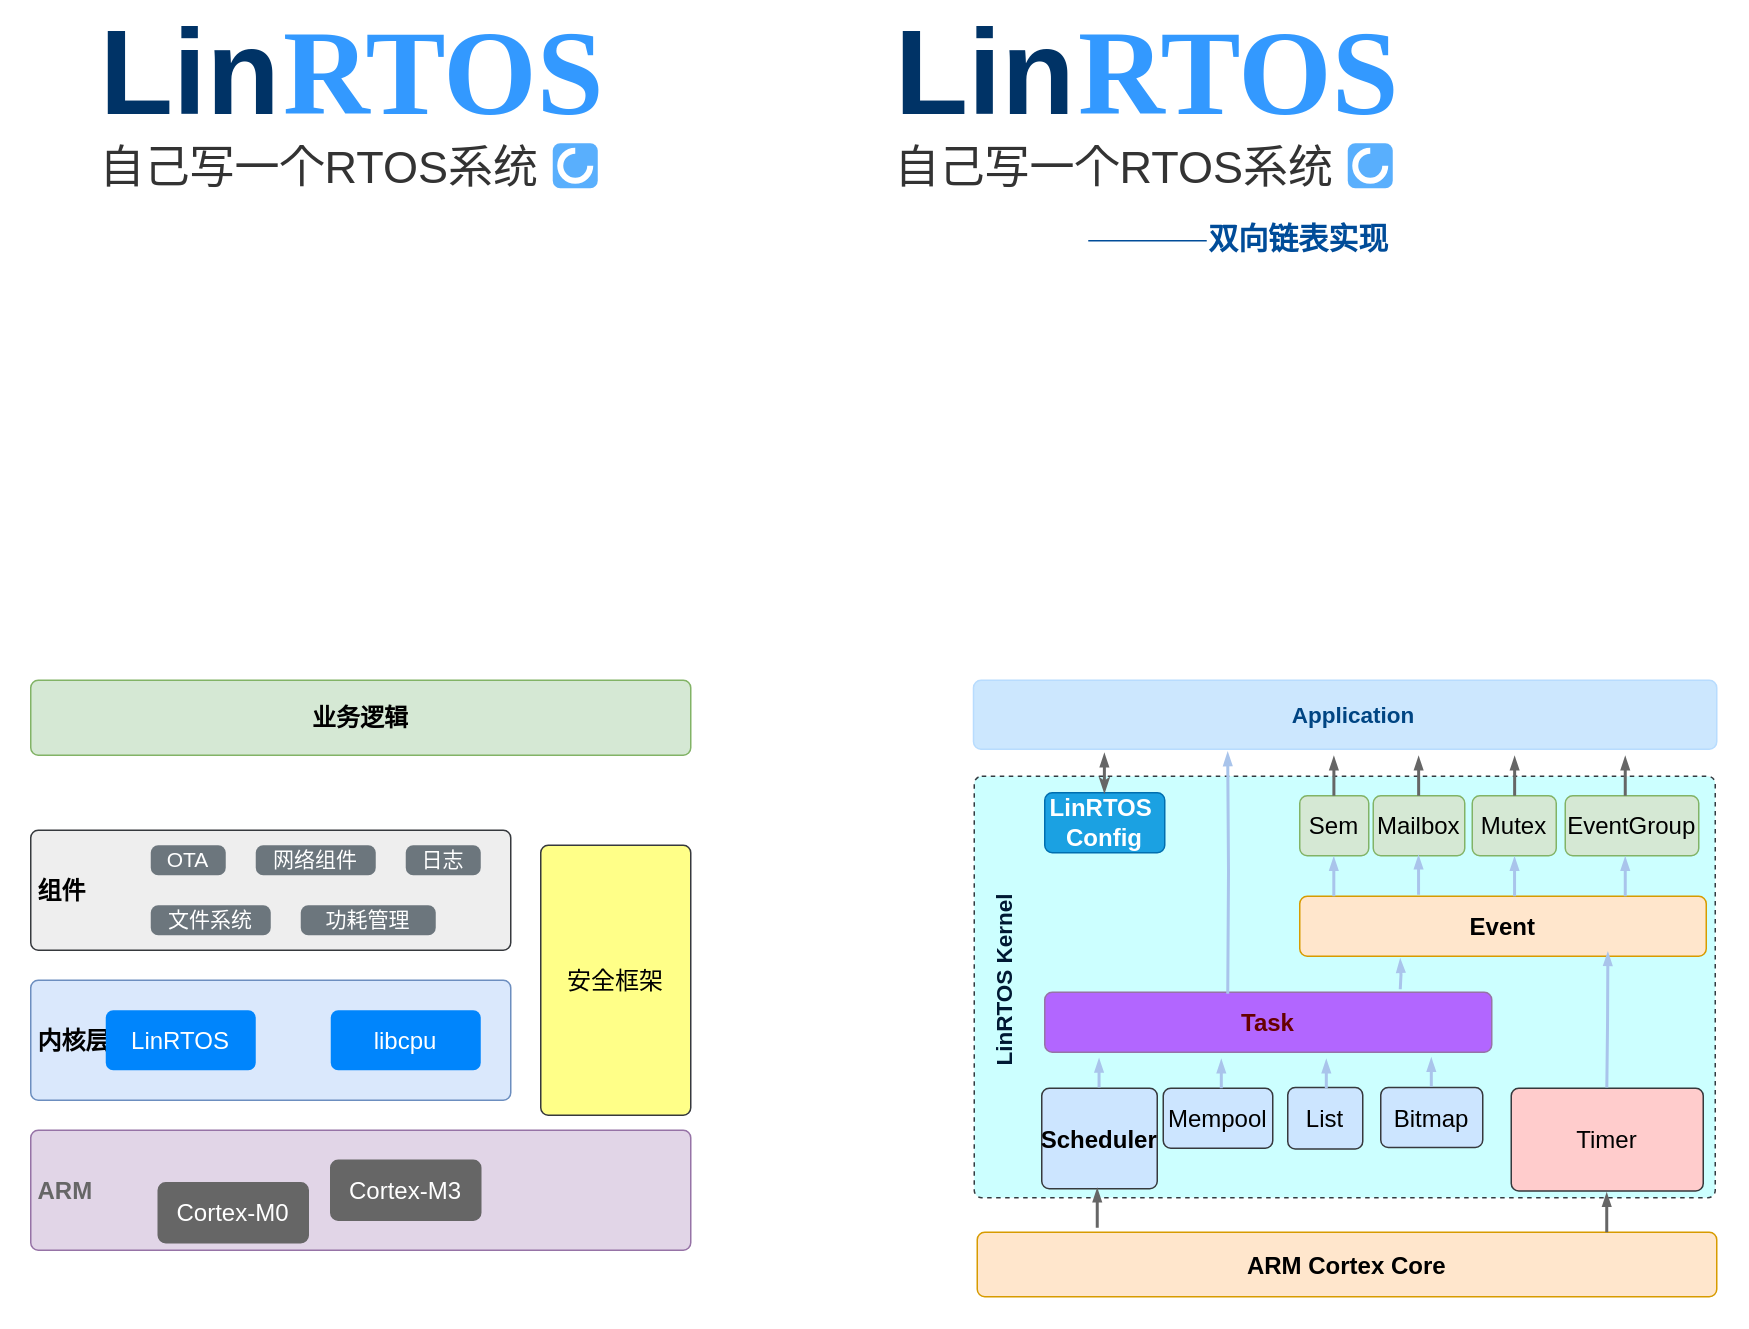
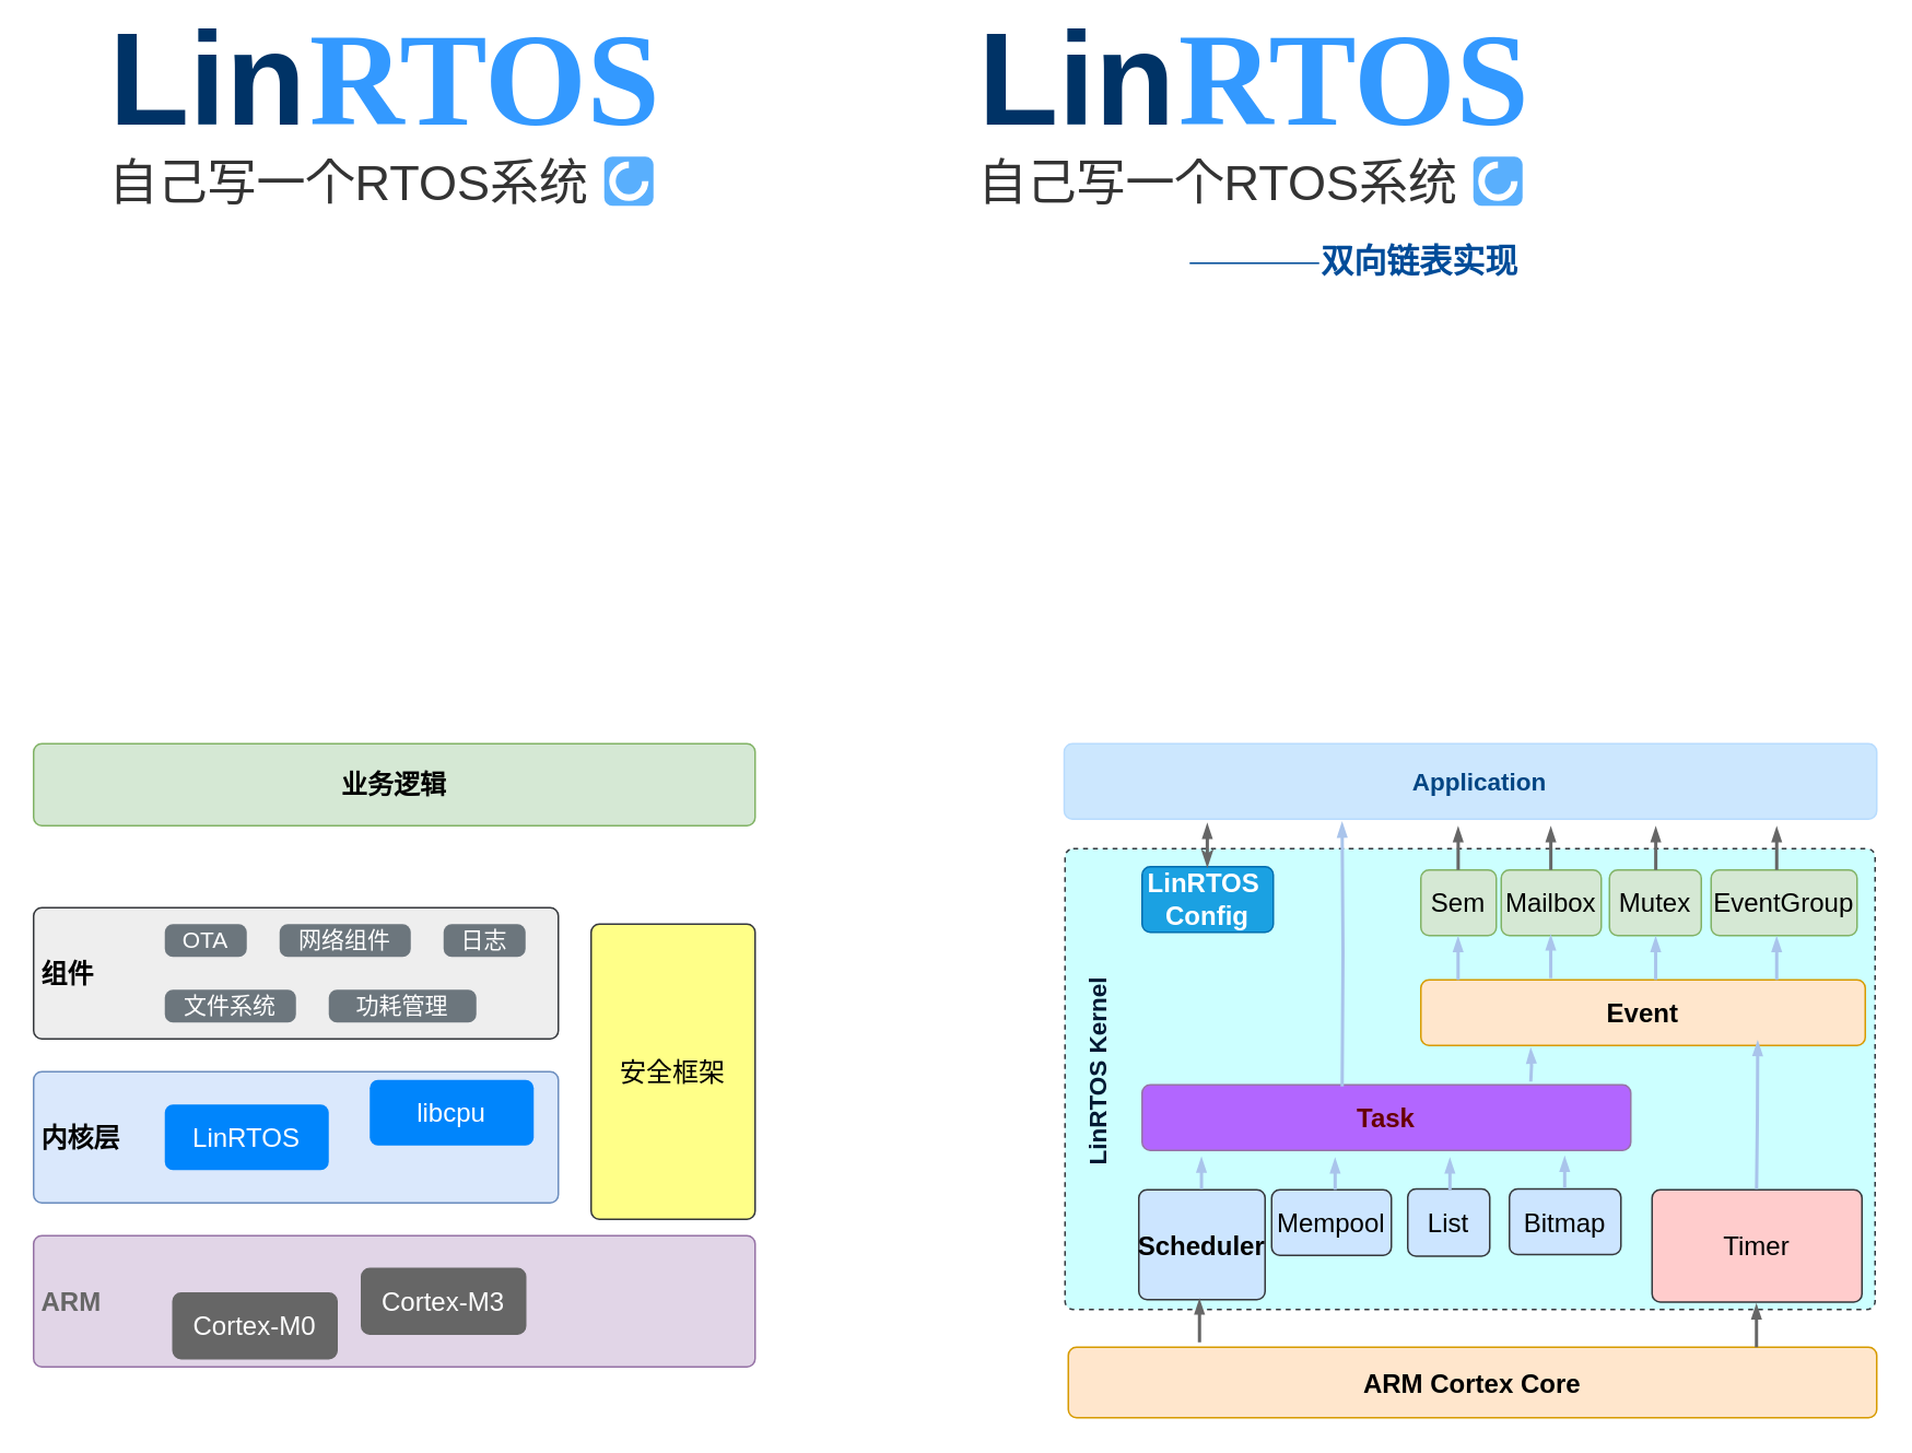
- <mxCell id="7" value="LinRTOS" style="html=1;shadow=0;dashed=0;shape=mxgraph.bootstrap.rrect;rSize=5;strokeColor=none;strokeWidth=1;fillColor=#0085FC;fontColor=#FFFFFF;whiteSpace=wrap;align=center;verticalAlign=middle;spacingLeft=0;fontStyle=0;fontSize=16;spacing=5;" vertex="1" parent="1"><mxGeometry x="70" y="667" width="100" height="40" as="geometry" /></mxCell>
+ <mxCell id="7" value="LinRTOS" style="html=1;shadow=0;dashed=0;shape=mxgraph.bootstrap.rrect;rSize=5;strokeColor=none;strokeWidth=1;fillColor=#0085FC;fontColor=#FFFFFF;whiteSpace=wrap;align=center;verticalAlign=middle;spacingLeft=0;fontStyle=0;fontSize=16;spacing=5;" vertex="1" parent="1"><mxGeometry x="100" y="667" width="100" height="40" as="geometry" /></mxCell>
- <mxCell id="8" value="libcpu" style="html=1;shadow=0;dashed=0;shape=mxgraph.bootstrap.rrect;rSize=5;strokeColor=none;strokeWidth=1;fillColor=#0085FC;fontColor=#FFFFFF;whiteSpace=wrap;align=center;verticalAlign=middle;spacingLeft=0;fontStyle=0;fontSize=16;spacing=5;" vertex="1" parent="1"><mxGeometry x="220" y="667" width="100" height="40" as="geometry" /></mxCell>
+ <mxCell id="8" value="libcpu" style="html=1;shadow=0;dashed=0;shape=mxgraph.bootstrap.rrect;rSize=5;strokeColor=none;strokeWidth=1;fillColor=#0085FC;fontColor=#FFFFFF;whiteSpace=wrap;align=center;verticalAlign=middle;spacingLeft=0;fontStyle=0;fontSize=16;spacing=5;" vertex="1" parent="1"><mxGeometry x="225" y="652" width="100" height="40" as="geometry" /></mxCell>
